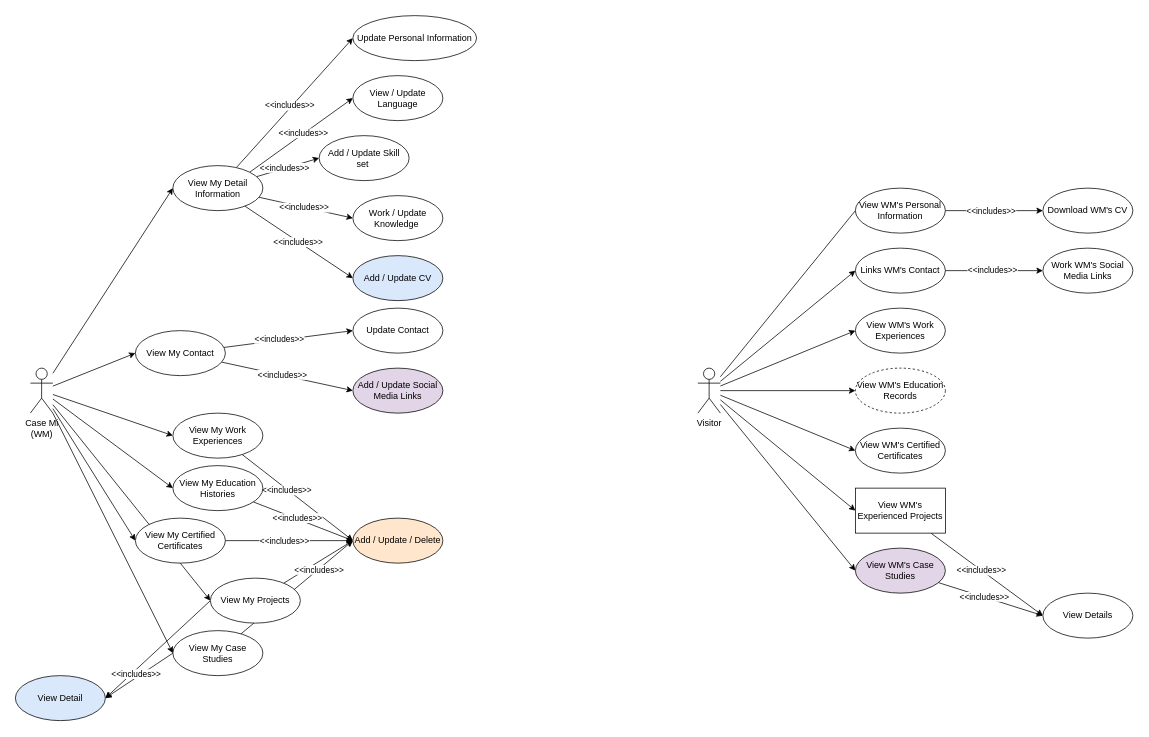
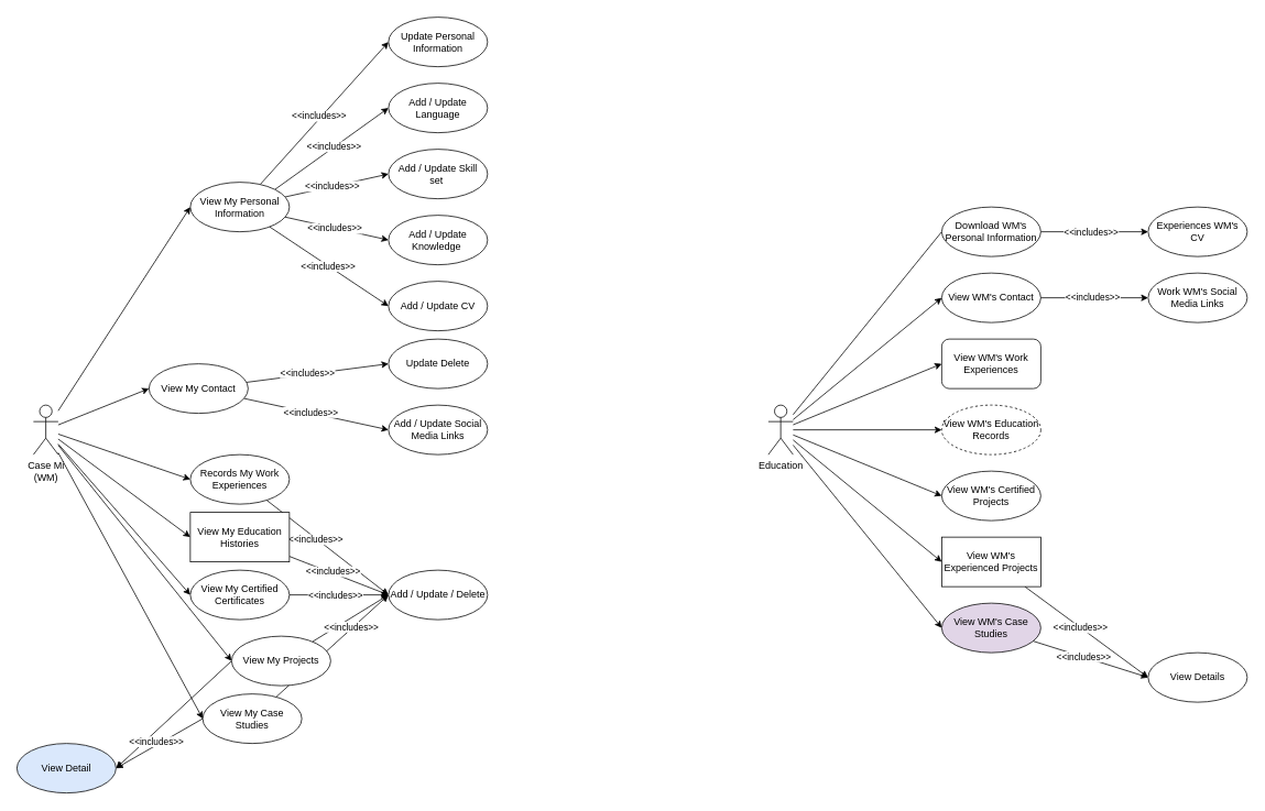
- <mxCell id="46" value="Update Personal Information" style="ellipse;whiteSpace=wrap;html=1;" vertex="1" parent="1"><mxGeometry x="470" y="20" width="165" height="60" as="geometry" /></mxCell>
+ <mxCell id="46" value="Update Personal Information" style="ellipse;whiteSpace=wrap;html=1;" vertex="1" parent="1"><mxGeometry x="470" y="20" width="120" height="60" as="geometry" /></mxCell>
- <mxCell id="52" value="View / Update Language" style="ellipse;whiteSpace=wrap;html=1;" vertex="1" parent="1"><mxGeometry x="470" y="100" width="120" height="60" as="geometry" /></mxCell>
+ <mxCell id="52" value="Add / Update Language" style="ellipse;whiteSpace=wrap;html=1;" vertex="1" parent="1"><mxGeometry x="470" y="100" width="120" height="60" as="geometry" /></mxCell>
- <mxCell id="47" value="Add / Update Skill set&amp;nbsp;" style="ellipse;whiteSpace=wrap;html=1;" vertex="1" parent="1"><mxGeometry x="425" y="180" width="120" height="60" as="geometry" /></mxCell>
+ <mxCell id="47" value="Add / Update Skill set&amp;nbsp;" style="ellipse;whiteSpace=wrap;html=1;" vertex="1" parent="1"><mxGeometry x="470" y="180" width="120" height="60" as="geometry" /></mxCell>
- <mxCell id="45" value="View My Detail Information" style="ellipse;whiteSpace=wrap;html=1;" vertex="1" parent="1"><mxGeometry x="230" y="220" width="120" height="60" as="geometry" /></mxCell>
+ <mxCell id="45" value="View My Personal Information" style="ellipse;whiteSpace=wrap;html=1;" vertex="1" parent="1"><mxGeometry x="230" y="220" width="120" height="60" as="geometry" /></mxCell>
- <mxCell id="13" value="View WM's Personal Information" style="ellipse;whiteSpace=wrap;html=1;" vertex="1" parent="1"><mxGeometry x="1140" y="250" width="120" height="60" as="geometry" /></mxCell>
+ <mxCell id="13" value="Download WM's Personal Information" style="ellipse;whiteSpace=wrap;html=1;" vertex="1" parent="1"><mxGeometry x="1140" y="250" width="120" height="60" as="geometry" /></mxCell>
- <mxCell id="25" value="Download WM's CV" style="ellipse;whiteSpace=wrap;html=1;" vertex="1" parent="1"><mxGeometry x="1390" y="250" width="120" height="60" as="geometry" /></mxCell>
+ <mxCell id="25" value="Experiences WM's CV" style="ellipse;whiteSpace=wrap;html=1;" vertex="1" parent="1"><mxGeometry x="1390" y="250" width="120" height="60" as="geometry" /></mxCell>
- <mxCell id="48" value="Work / Update Knowledge&amp;nbsp;" style="ellipse;whiteSpace=wrap;html=1;" vertex="1" parent="1"><mxGeometry x="470" y="260" width="120" height="60" as="geometry" /></mxCell>
+ <mxCell id="48" value="Add / Update Knowledge&amp;nbsp;" style="ellipse;whiteSpace=wrap;html=1;" vertex="1" parent="1"><mxGeometry x="470" y="260" width="120" height="60" as="geometry" /></mxCell>
- <mxCell id="14" value="Links WM's Contact" style="ellipse;whiteSpace=wrap;html=1;" vertex="1" parent="1"><mxGeometry x="1140" y="330" width="120" height="60" as="geometry" /></mxCell>
+ <mxCell id="14" value="View WM's Contact" style="ellipse;whiteSpace=wrap;html=1;" vertex="1" parent="1"><mxGeometry x="1140" y="330" width="120" height="60" as="geometry" /></mxCell>
- <mxCell id="49" value="Add / Update CV" style="ellipse;whiteSpace=wrap;html=1;fillColor=#dae8fc;" vertex="1" parent="1"><mxGeometry x="470" y="340" width="120" height="60" as="geometry" /></mxCell>
+ <mxCell id="49" value="Add / Update CV" style="ellipse;whiteSpace=wrap;html=1;" vertex="1" parent="1"><mxGeometry x="470" y="340" width="120" height="60" as="geometry" /></mxCell>
- <mxCell id="58" value="Update Contact" style="ellipse;whiteSpace=wrap;html=1;" vertex="1" parent="1"><mxGeometry x="470" y="410" width="120" height="60" as="geometry" /></mxCell>
+ <mxCell id="58" value="Update Delete" style="ellipse;whiteSpace=wrap;html=1;" vertex="1" parent="1"><mxGeometry x="470" y="410" width="120" height="60" as="geometry" /></mxCell>
- <mxCell id="15" value="View WM's Work Experiences" style="ellipse;whiteSpace=wrap;html=1;" vertex="1" parent="1"><mxGeometry x="1140" y="410" width="120" height="60" as="geometry" /></mxCell>
+ <mxCell id="15" value="View WM's Work Experiences" style="whiteSpace=wrap;html=1;rounded=1;" vertex="1" parent="1"><mxGeometry x="1140" y="410" width="120" height="60" as="geometry" /></mxCell>
- <mxCell id="59" value="Add / Update Social Media Links" style="ellipse;whiteSpace=wrap;html=1;fillColor=#e1d5e7;" vertex="1" parent="1"><mxGeometry x="470" y="490" width="120" height="60" as="geometry" /></mxCell>
+ <mxCell id="59" value="Add / Update Social Media Links" style="ellipse;whiteSpace=wrap;html=1;" vertex="1" parent="1"><mxGeometry x="470" y="490" width="120" height="60" as="geometry" /></mxCell>
- <mxCell id="10" value="Visitor" style="shape=umlActor;verticalLabelPosition=bottom;verticalAlign=top;html=1;outlineConnect=0;" vertex="1" parent="1"><mxGeometry x="930" y="490" width="30" height="60" as="geometry" /></mxCell>
+ <mxCell id="10" value="Education" style="shape=umlActor;verticalLabelPosition=bottom;verticalAlign=top;html=1;outlineConnect=0;" vertex="1" parent="1"><mxGeometry x="930" y="490" width="30" height="60" as="geometry" /></mxCell>
- <mxCell id="62" value="View My Work Experiences" style="ellipse;whiteSpace=wrap;html=1;" vertex="1" parent="1"><mxGeometry x="230" y="550" width="120" height="60" as="geometry" /></mxCell>
+ <mxCell id="62" value="Records My Work Experiences" style="ellipse;whiteSpace=wrap;html=1;" vertex="1" parent="1"><mxGeometry x="230" y="550" width="120" height="60" as="geometry" /></mxCell>
- <mxCell id="24" value="&lt;div&gt;View WM's Certified Certificates&lt;/div&gt;" style="ellipse;whiteSpace=wrap;html=1;" vertex="1" parent="1"><mxGeometry x="1140" y="570" width="120" height="60" as="geometry" /></mxCell>
+ <mxCell id="24" value="&lt;div&gt;View WM's Certified Projects&lt;/div&gt;" style="ellipse;whiteSpace=wrap;html=1;" vertex="1" parent="1"><mxGeometry x="1140" y="570" width="120" height="60" as="geometry" /></mxCell>
- <mxCell id="65" value="View My Education Histories" style="ellipse;whiteSpace=wrap;html=1;" vertex="1" parent="1"><mxGeometry x="230" y="620" width="120" height="60" as="geometry" /></mxCell>
+ <mxCell id="65" value="View My Education Histories" style="whiteSpace=wrap;html=1;rounded=0;" vertex="1" parent="1"><mxGeometry x="230" y="620" width="120" height="60" as="geometry" /></mxCell>
- <mxCell id="69" value="View My Certified Certificates" style="ellipse;whiteSpace=wrap;html=1;" vertex="1" parent="1"><mxGeometry x="180" y="690" width="120" height="60" as="geometry" /></mxCell>
+ <mxCell id="69" value="View My Certified Certificates" style="ellipse;whiteSpace=wrap;html=1;" vertex="1" parent="1"><mxGeometry x="230" y="690" width="120" height="60" as="geometry" /></mxCell>
- <mxCell id="66" value="Add / Update / Delete" style="ellipse;whiteSpace=wrap;html=1;fillColor=#ffe6cc;" vertex="1" parent="1"><mxGeometry x="470" y="690" width="120" height="60" as="geometry" /></mxCell>
+ <mxCell id="66" value="Add / Update / Delete" style="ellipse;whiteSpace=wrap;html=1;" vertex="1" parent="1"><mxGeometry x="470" y="690" width="120" height="60" as="geometry" /></mxCell>
- <mxCell id="76" value="View My Case Studies" style="ellipse;whiteSpace=wrap;html=1;" vertex="1" parent="1"><mxGeometry x="230" y="840" width="120" height="60" as="geometry" /></mxCell>
+ <mxCell id="76" value="View My Case Studies" style="ellipse;whiteSpace=wrap;html=1;" vertex="1" parent="1"><mxGeometry x="245" y="840" width="120" height="60" as="geometry" /></mxCell>
